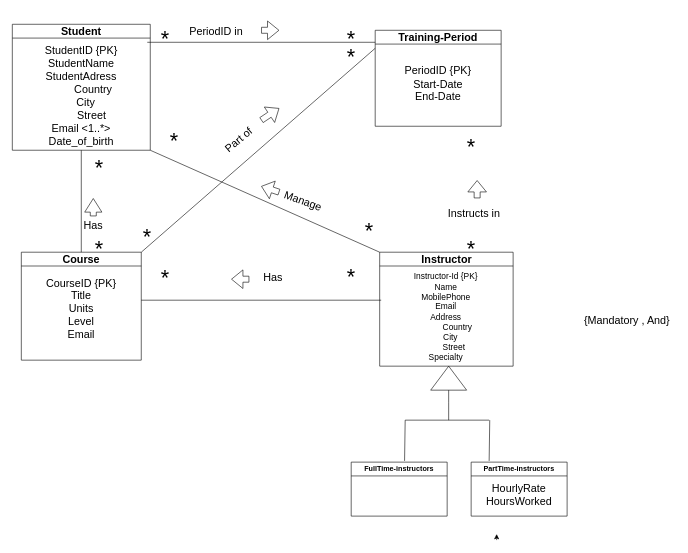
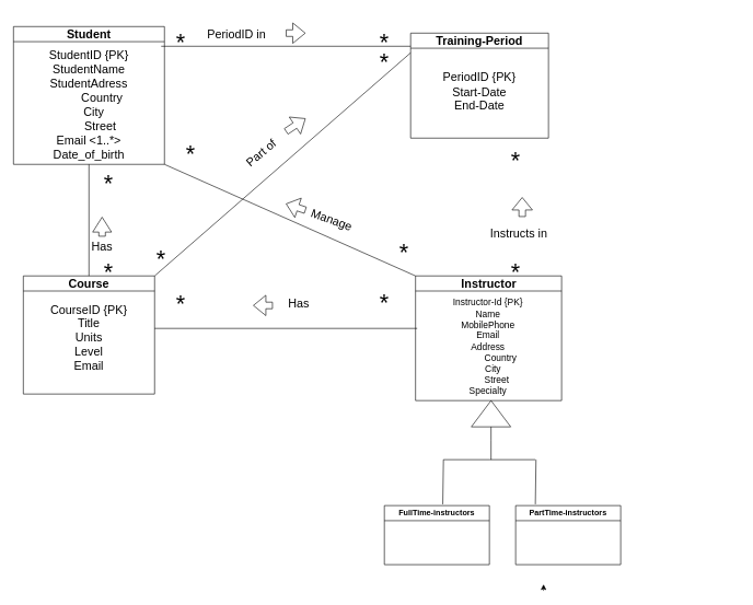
- <mxCell id="14" value="&lt;font style=&quot;font-size: 18px;&quot;&gt;{Mandatory , And}&lt;/font&gt;" style="text;html=1;strokeColor=none;fillColor=none;align=center;verticalAlign=middle;whiteSpace=wrap;rounded=0;" vertex="1" parent="1"><mxGeometry x="965" y="520" width="160" height="30" as="geometry" /></mxCell>
- <mxCell id="13" value="&lt;font style=&quot;font-size: 18px;&quot;&gt;HourlyRate&lt;br&gt;HoursWorked&lt;/font&gt;" style="text;html=1;strokeColor=none;fillColor=none;align=center;verticalAlign=middle;whiteSpace=wrap;rounded=0;" vertex="1" parent="12"><mxGeometry y="30" width="160" height="50" as="geometry" /></mxCell>
